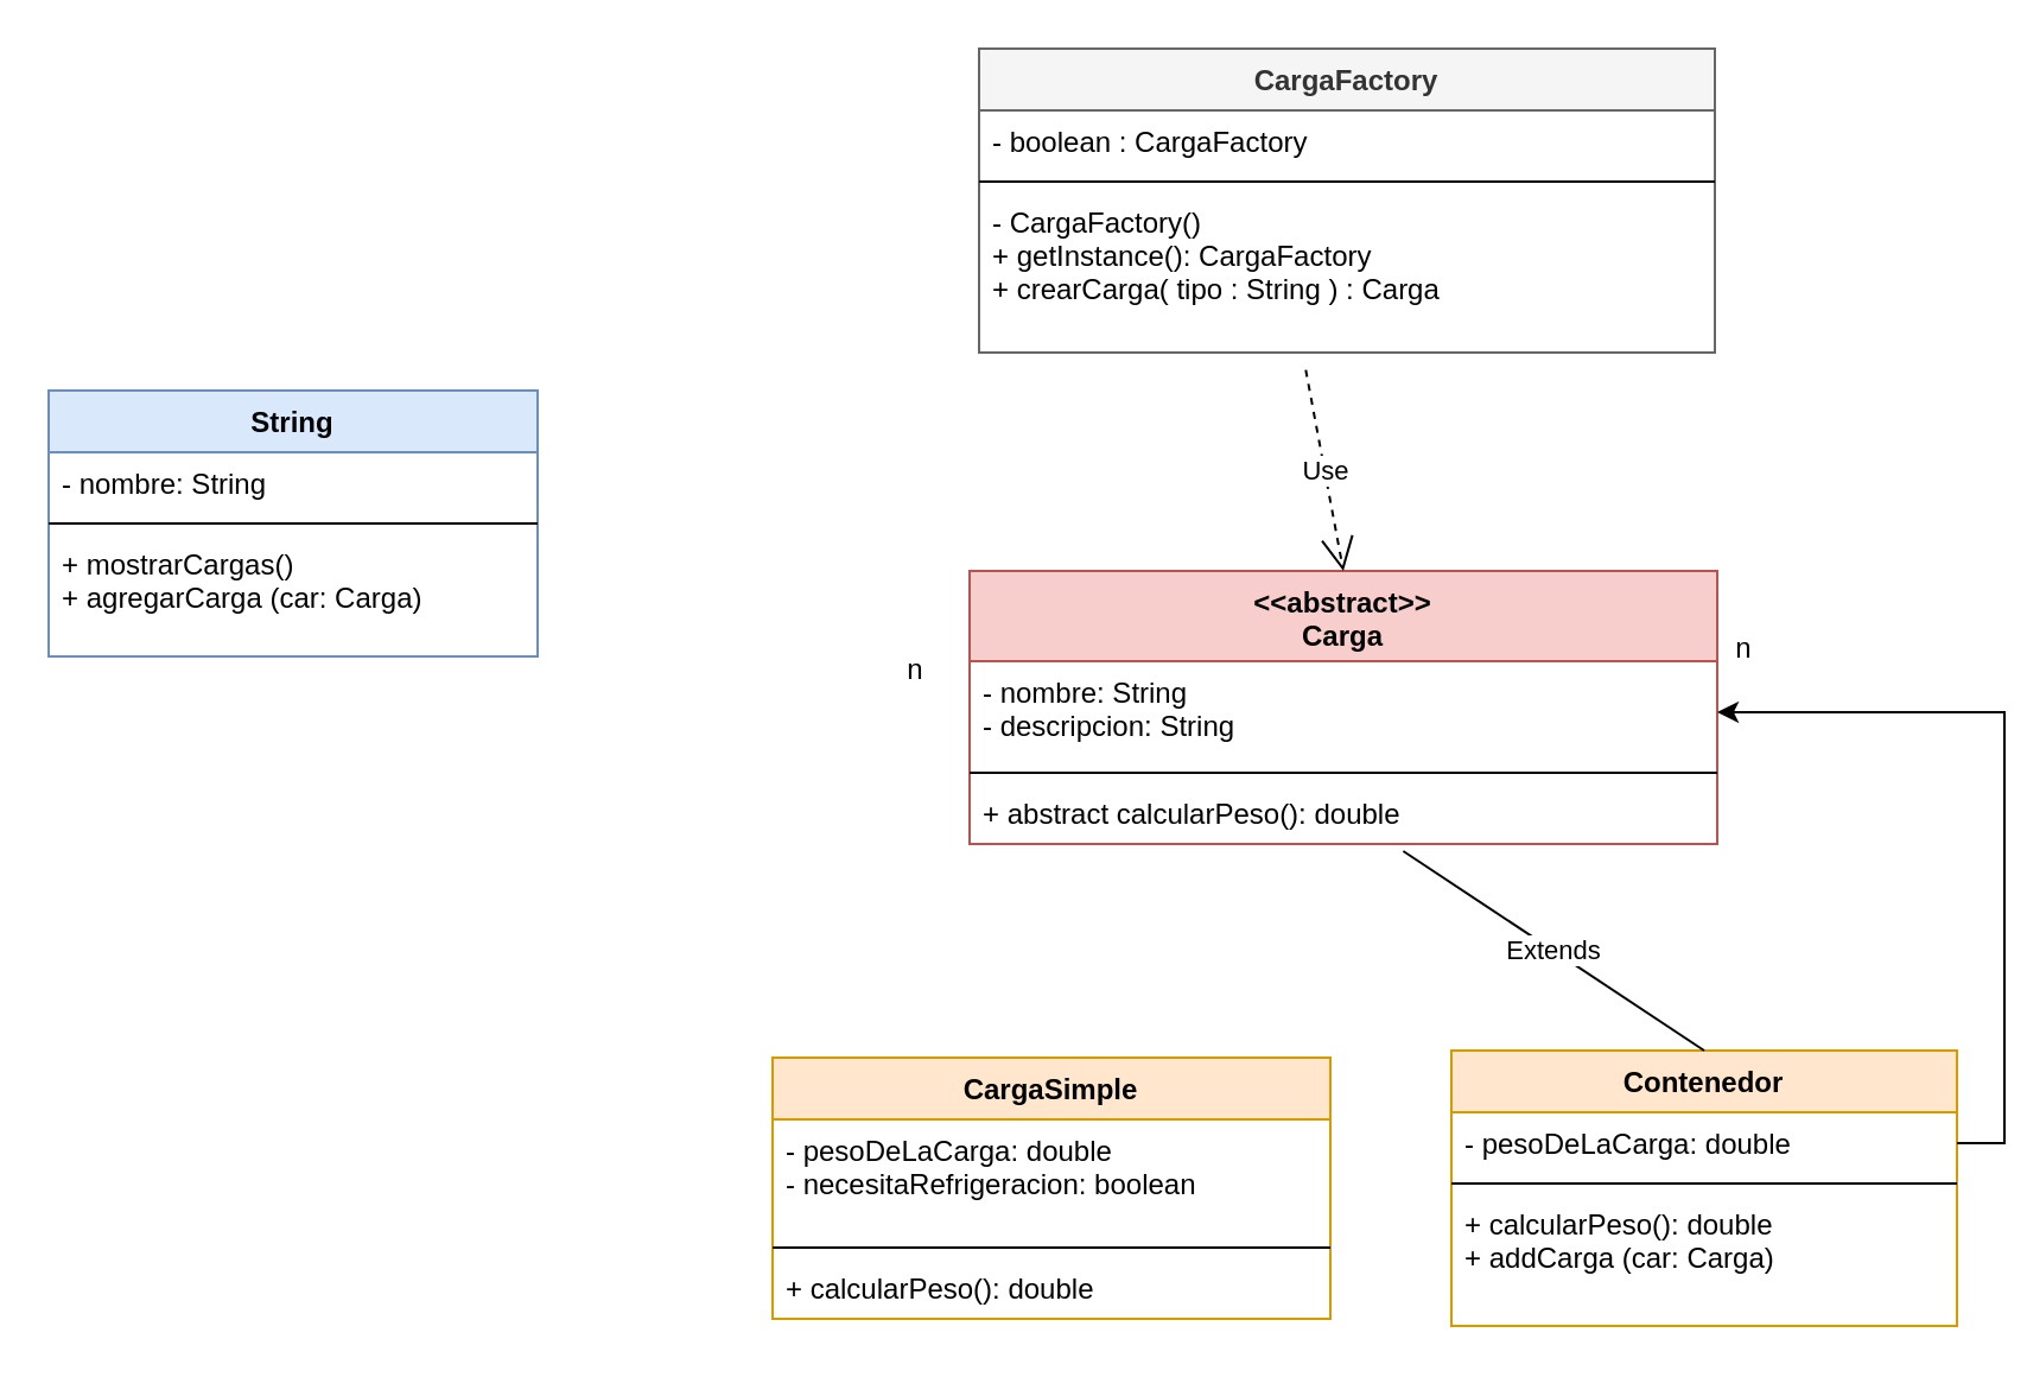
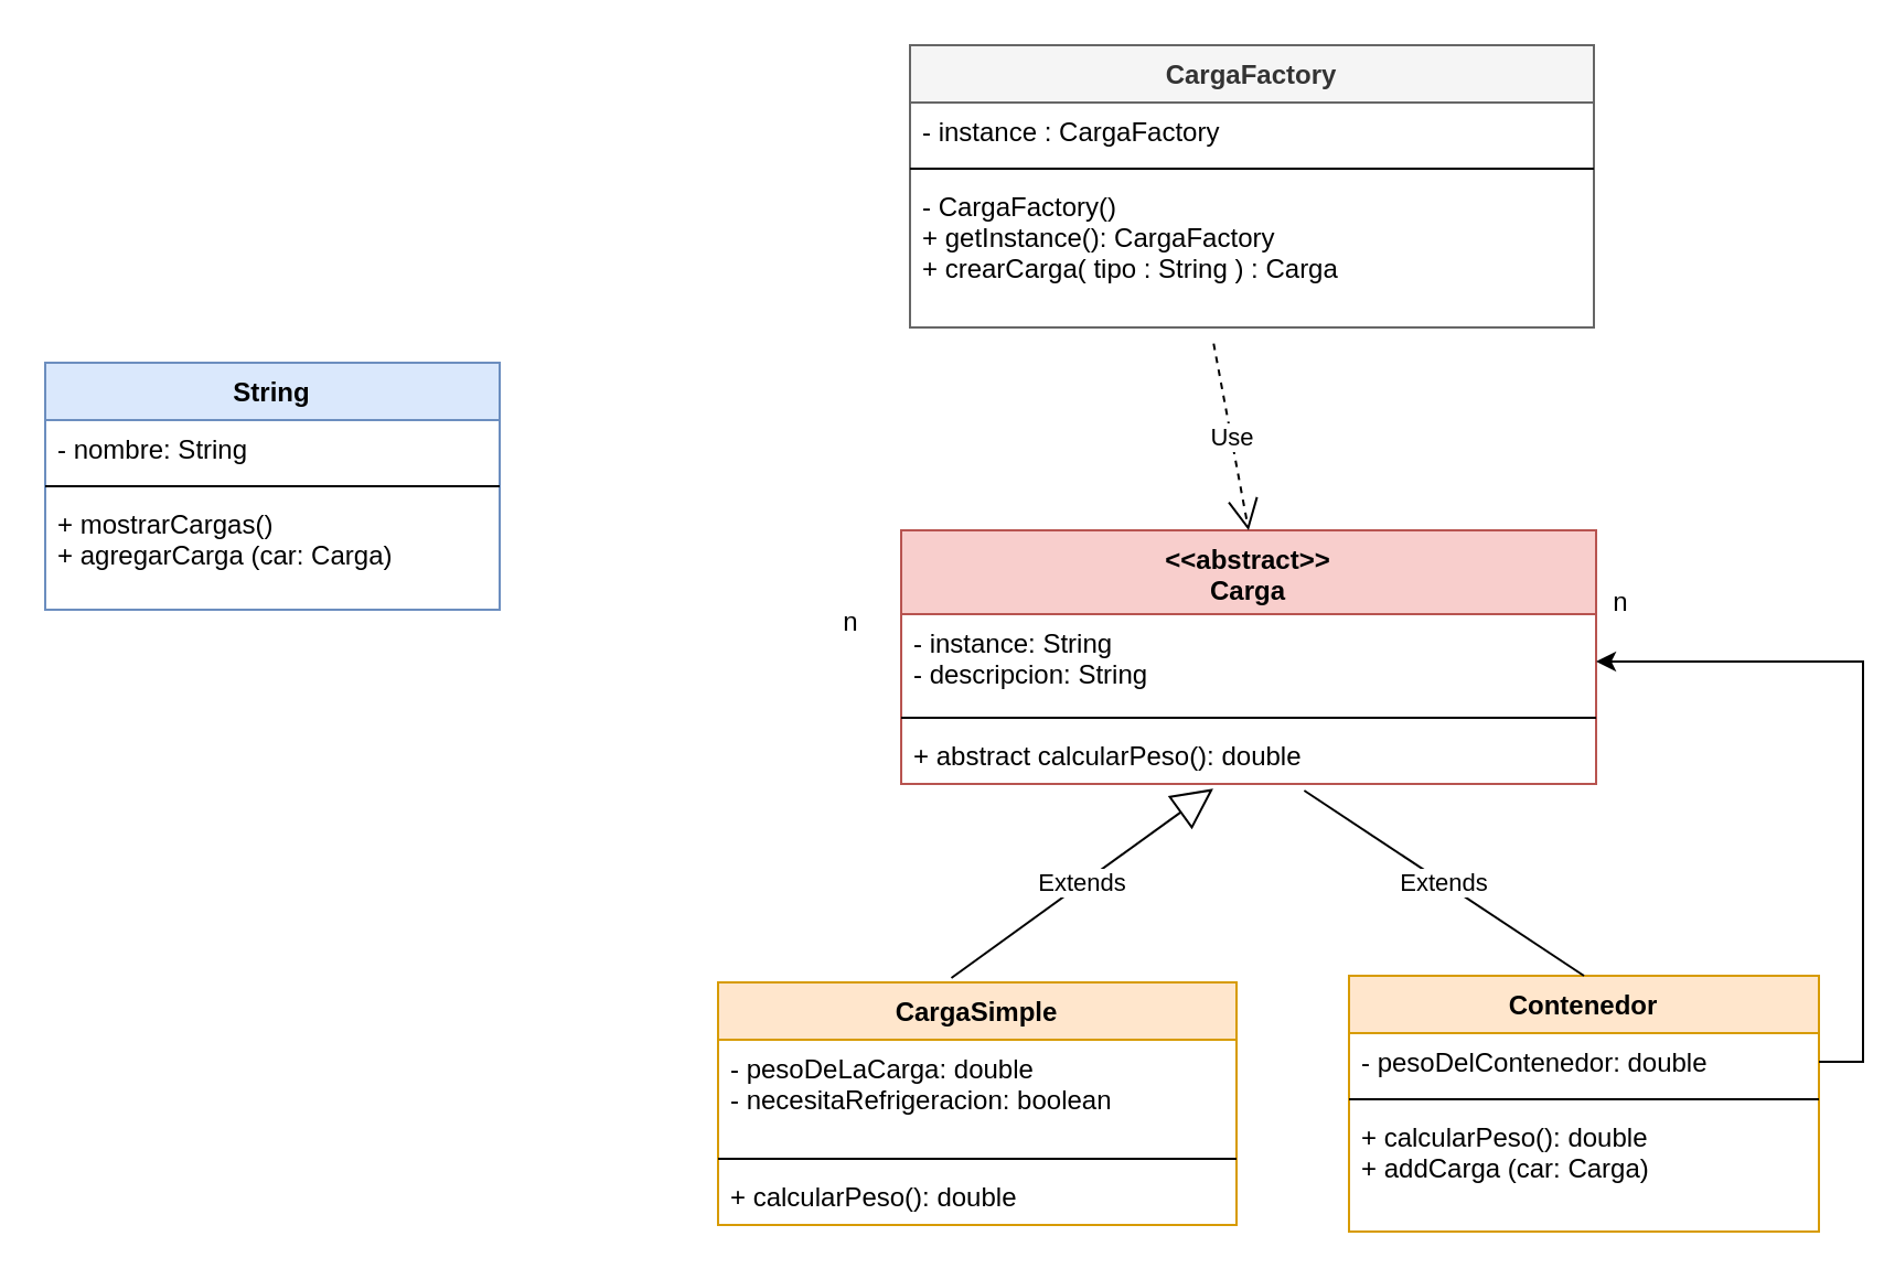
- <mxCell id="19" value="- boolean : CargaFactory" style="text;strokeColor=none;fillColor=none;align=left;verticalAlign=top;spacingLeft=4;spacingRight=4;overflow=hidden;rotatable=0;points=[[0,0.5],[1,0.5]];portConstraint=eastwest;" vertex="1" parent="18"><mxGeometry y="26" width="310" height="26" as="geometry" /></mxCell>
+ <mxCell id="19" value="- instance : CargaFactory" style="text;strokeColor=none;fillColor=none;align=left;verticalAlign=top;spacingLeft=4;spacingRight=4;overflow=hidden;rotatable=0;points=[[0,0.5],[1,0.5]];portConstraint=eastwest;" vertex="1" parent="18"><mxGeometry y="26" width="310" height="26" as="geometry" /></mxCell>
- <mxCell id="7" value="- nombre: String&#10;- descripcion: String" style="text;strokeColor=none;fillColor=none;align=left;verticalAlign=top;spacingLeft=4;spacingRight=4;overflow=hidden;rotatable=0;points=[[0,0.5],[1,0.5]];portConstraint=eastwest;" vertex="1" parent="6"><mxGeometry y="38" width="315" height="43" as="geometry" /></mxCell>
+ <mxCell id="7" value="- instance: String&#10;- descripcion: String" style="text;strokeColor=none;fillColor=none;align=left;verticalAlign=top;spacingLeft=4;spacingRight=4;overflow=hidden;rotatable=0;points=[[0,0.5],[1,0.5]];portConstraint=eastwest;" vertex="1" parent="6"><mxGeometry y="38" width="315" height="43" as="geometry" /></mxCell>
+ <mxCell id="23" value="Extends" style="endArrow=block;endSize=16;endFill=0;html=1;rounded=0;exitX=0.45;exitY=-0.018;exitDx=0;exitDy=0;exitPerimeter=0;entryX=0.449;entryY=1.084;entryDx=0;entryDy=0;entryPerimeter=0;" edge="1" parent="1" source="10" target="9"><mxGeometry width="160" relative="1" as="geometry"><mxPoint x="504" y="257" as="sourcePoint" /><mxPoint x="664" y="257" as="targetPoint" /></mxGeometry></mxCell>
- <mxCell id="15" value="- pesoDeLaCarga: double" style="text;strokeColor=none;fillColor=none;align=left;verticalAlign=top;spacingLeft=4;spacingRight=4;overflow=hidden;rotatable=0;points=[[0,0.5],[1,0.5]];portConstraint=eastwest;" vertex="1" parent="14"><mxGeometry y="26" width="213" height="26" as="geometry" /></mxCell>
+ <mxCell id="15" value="- pesoDelContenedor: double" style="text;strokeColor=none;fillColor=none;align=left;verticalAlign=top;spacingLeft=4;spacingRight=4;overflow=hidden;rotatable=0;points=[[0,0.5],[1,0.5]];portConstraint=eastwest;" vertex="1" parent="14"><mxGeometry y="26" width="213" height="26" as="geometry" /></mxCell>
